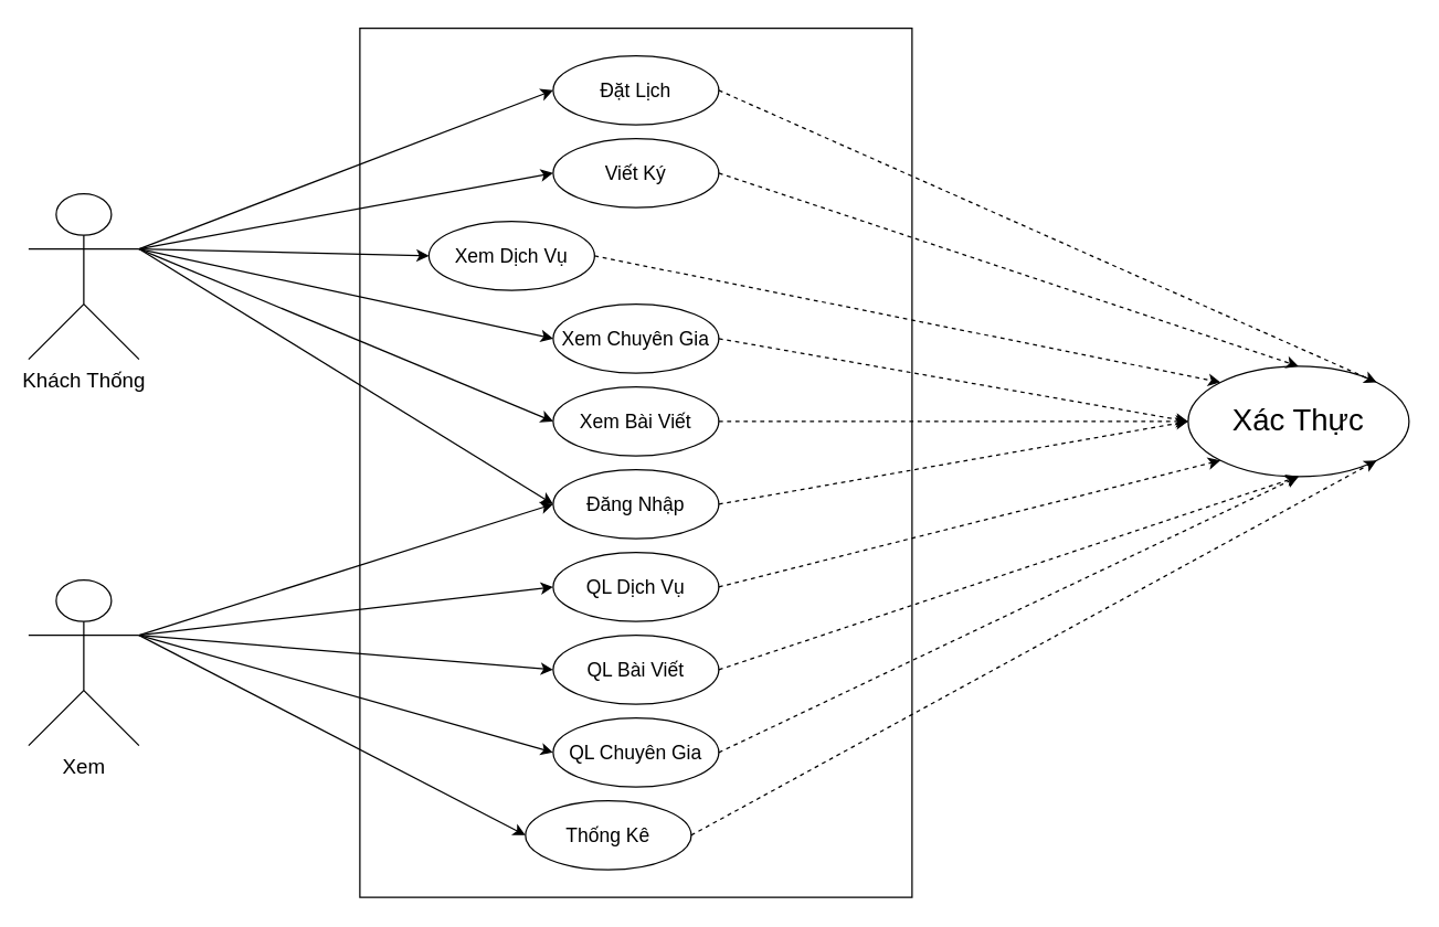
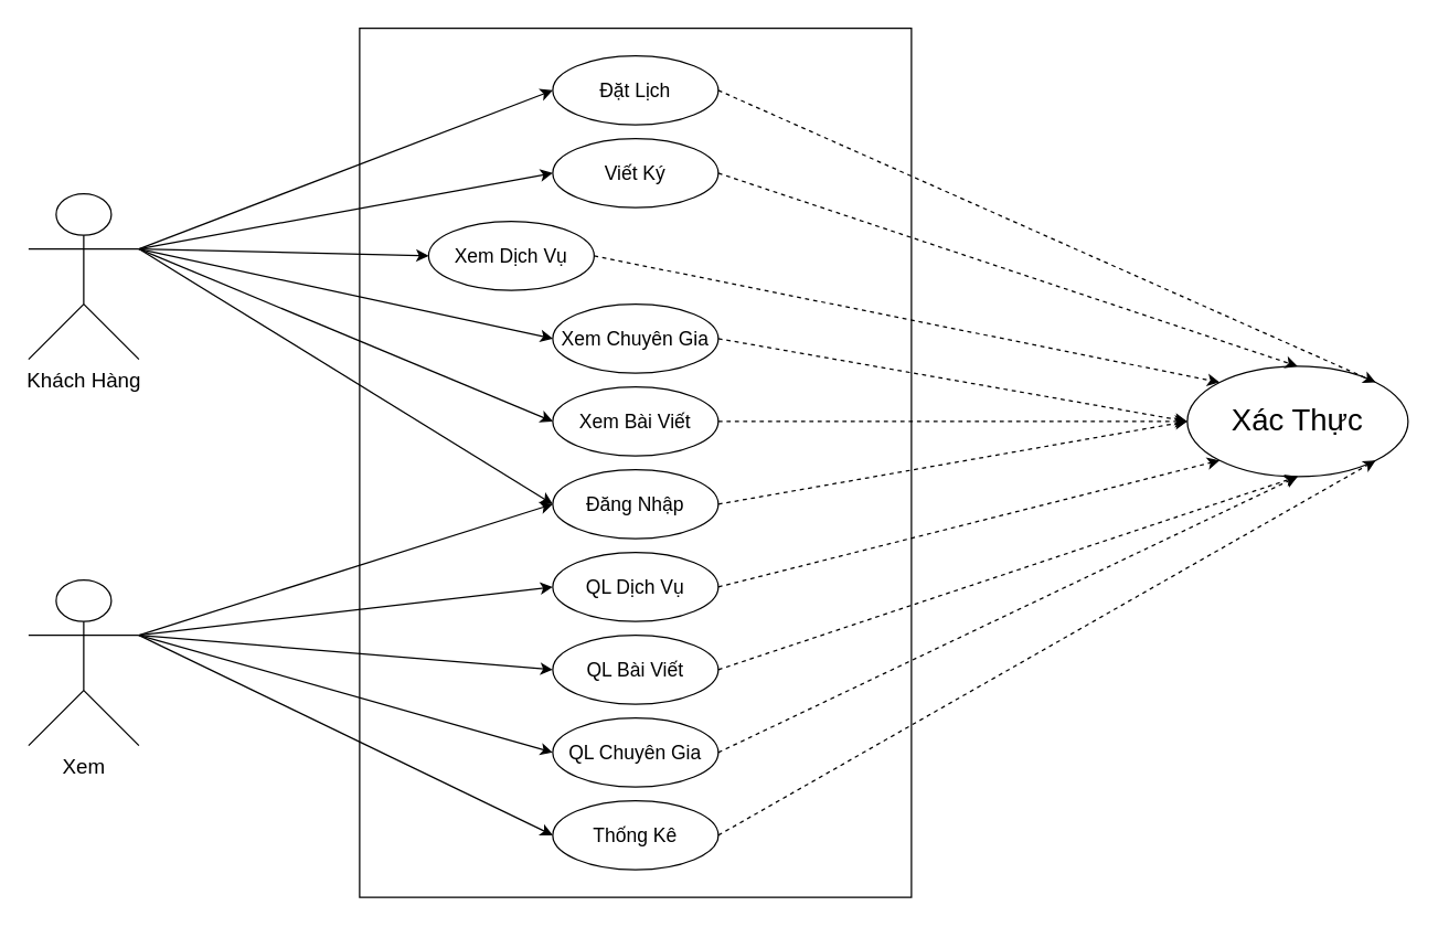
- <mxCell id="15" value="Khách Thống" style="shape=umlActor;verticalLabelPosition=bottom;verticalAlign=top;html=1;outlineConnect=0;fontSize=15;" vertex="1" parent="1"><mxGeometry x="20" y="140" width="80" height="120" as="geometry" /></mxCell>
+ <mxCell id="15" value="Khách Hàng" style="shape=umlActor;verticalLabelPosition=bottom;verticalAlign=top;html=1;outlineConnect=0;fontSize=15;" vertex="1" parent="1"><mxGeometry x="20" y="140" width="80" height="120" as="geometry" /></mxCell>
- <mxCell id="12" value="Thống Kê" style="ellipse;whiteSpace=wrap;html=1;fontSize=14;" vertex="1" parent="1"><mxGeometry x="380" y="580" width="120" height="50" as="geometry" /></mxCell>
+ <mxCell id="12" value="Thống Kê" style="ellipse;whiteSpace=wrap;html=1;fontSize=14;" vertex="1" parent="1"><mxGeometry x="400" y="580" width="120" height="50" as="geometry" /></mxCell>
